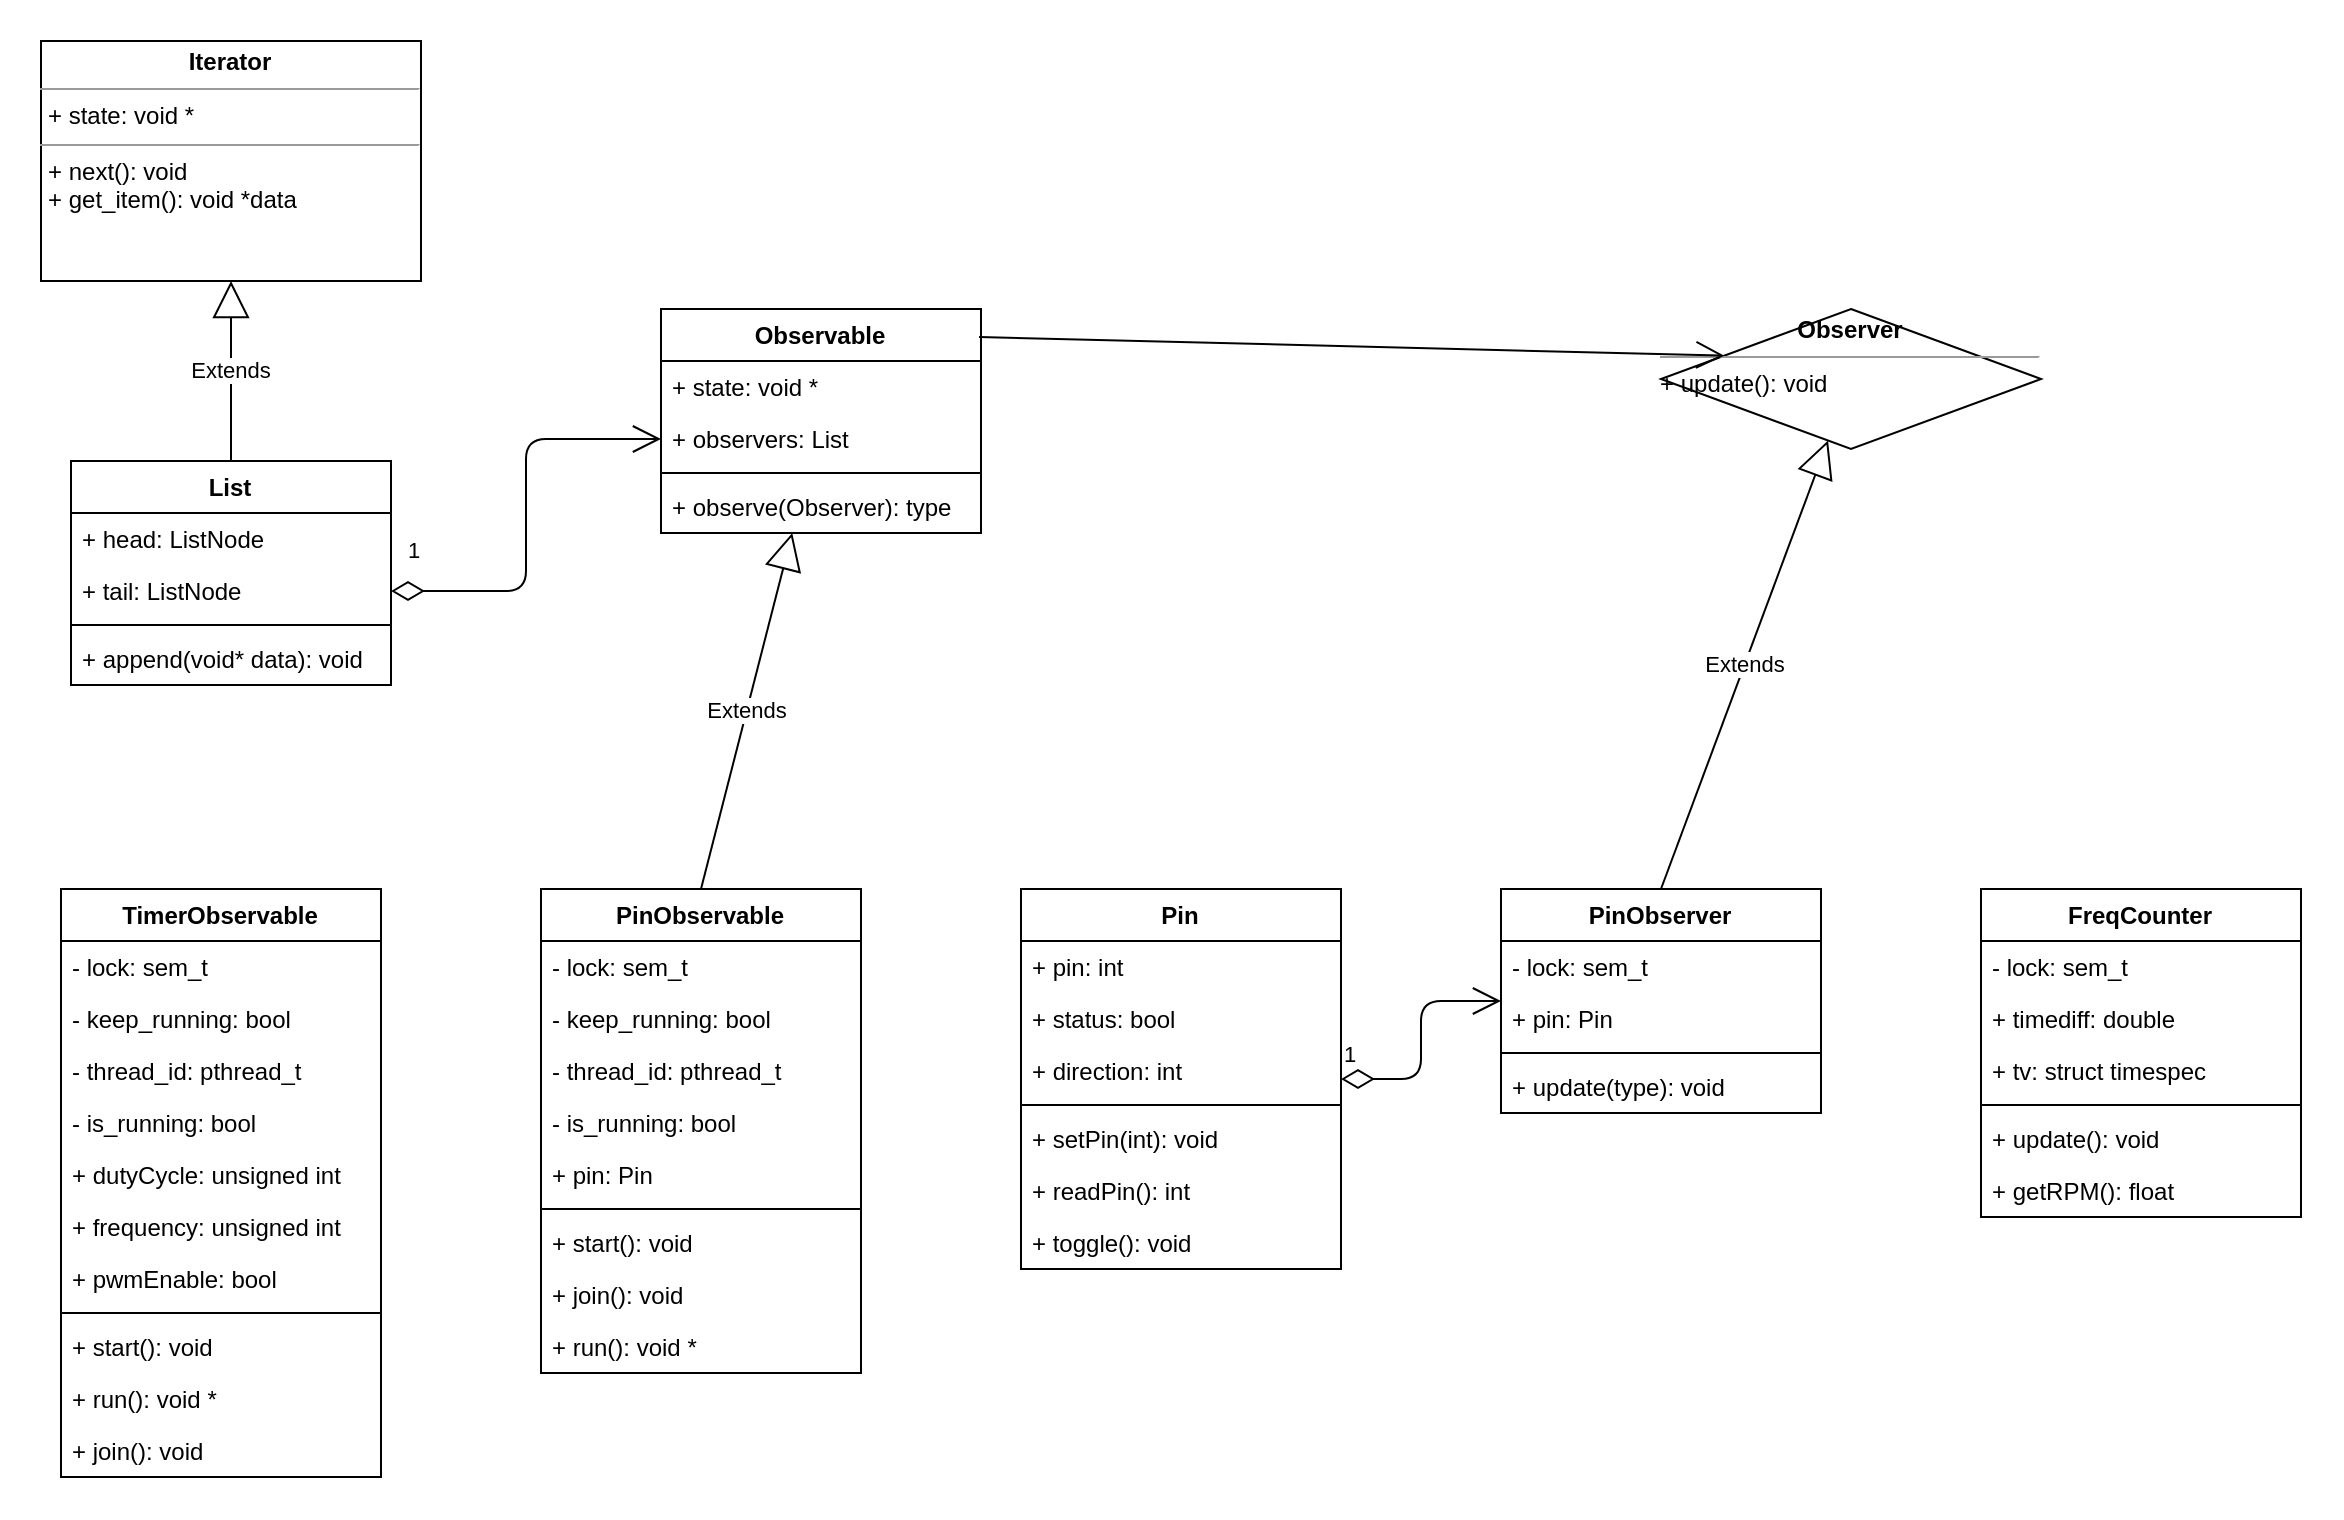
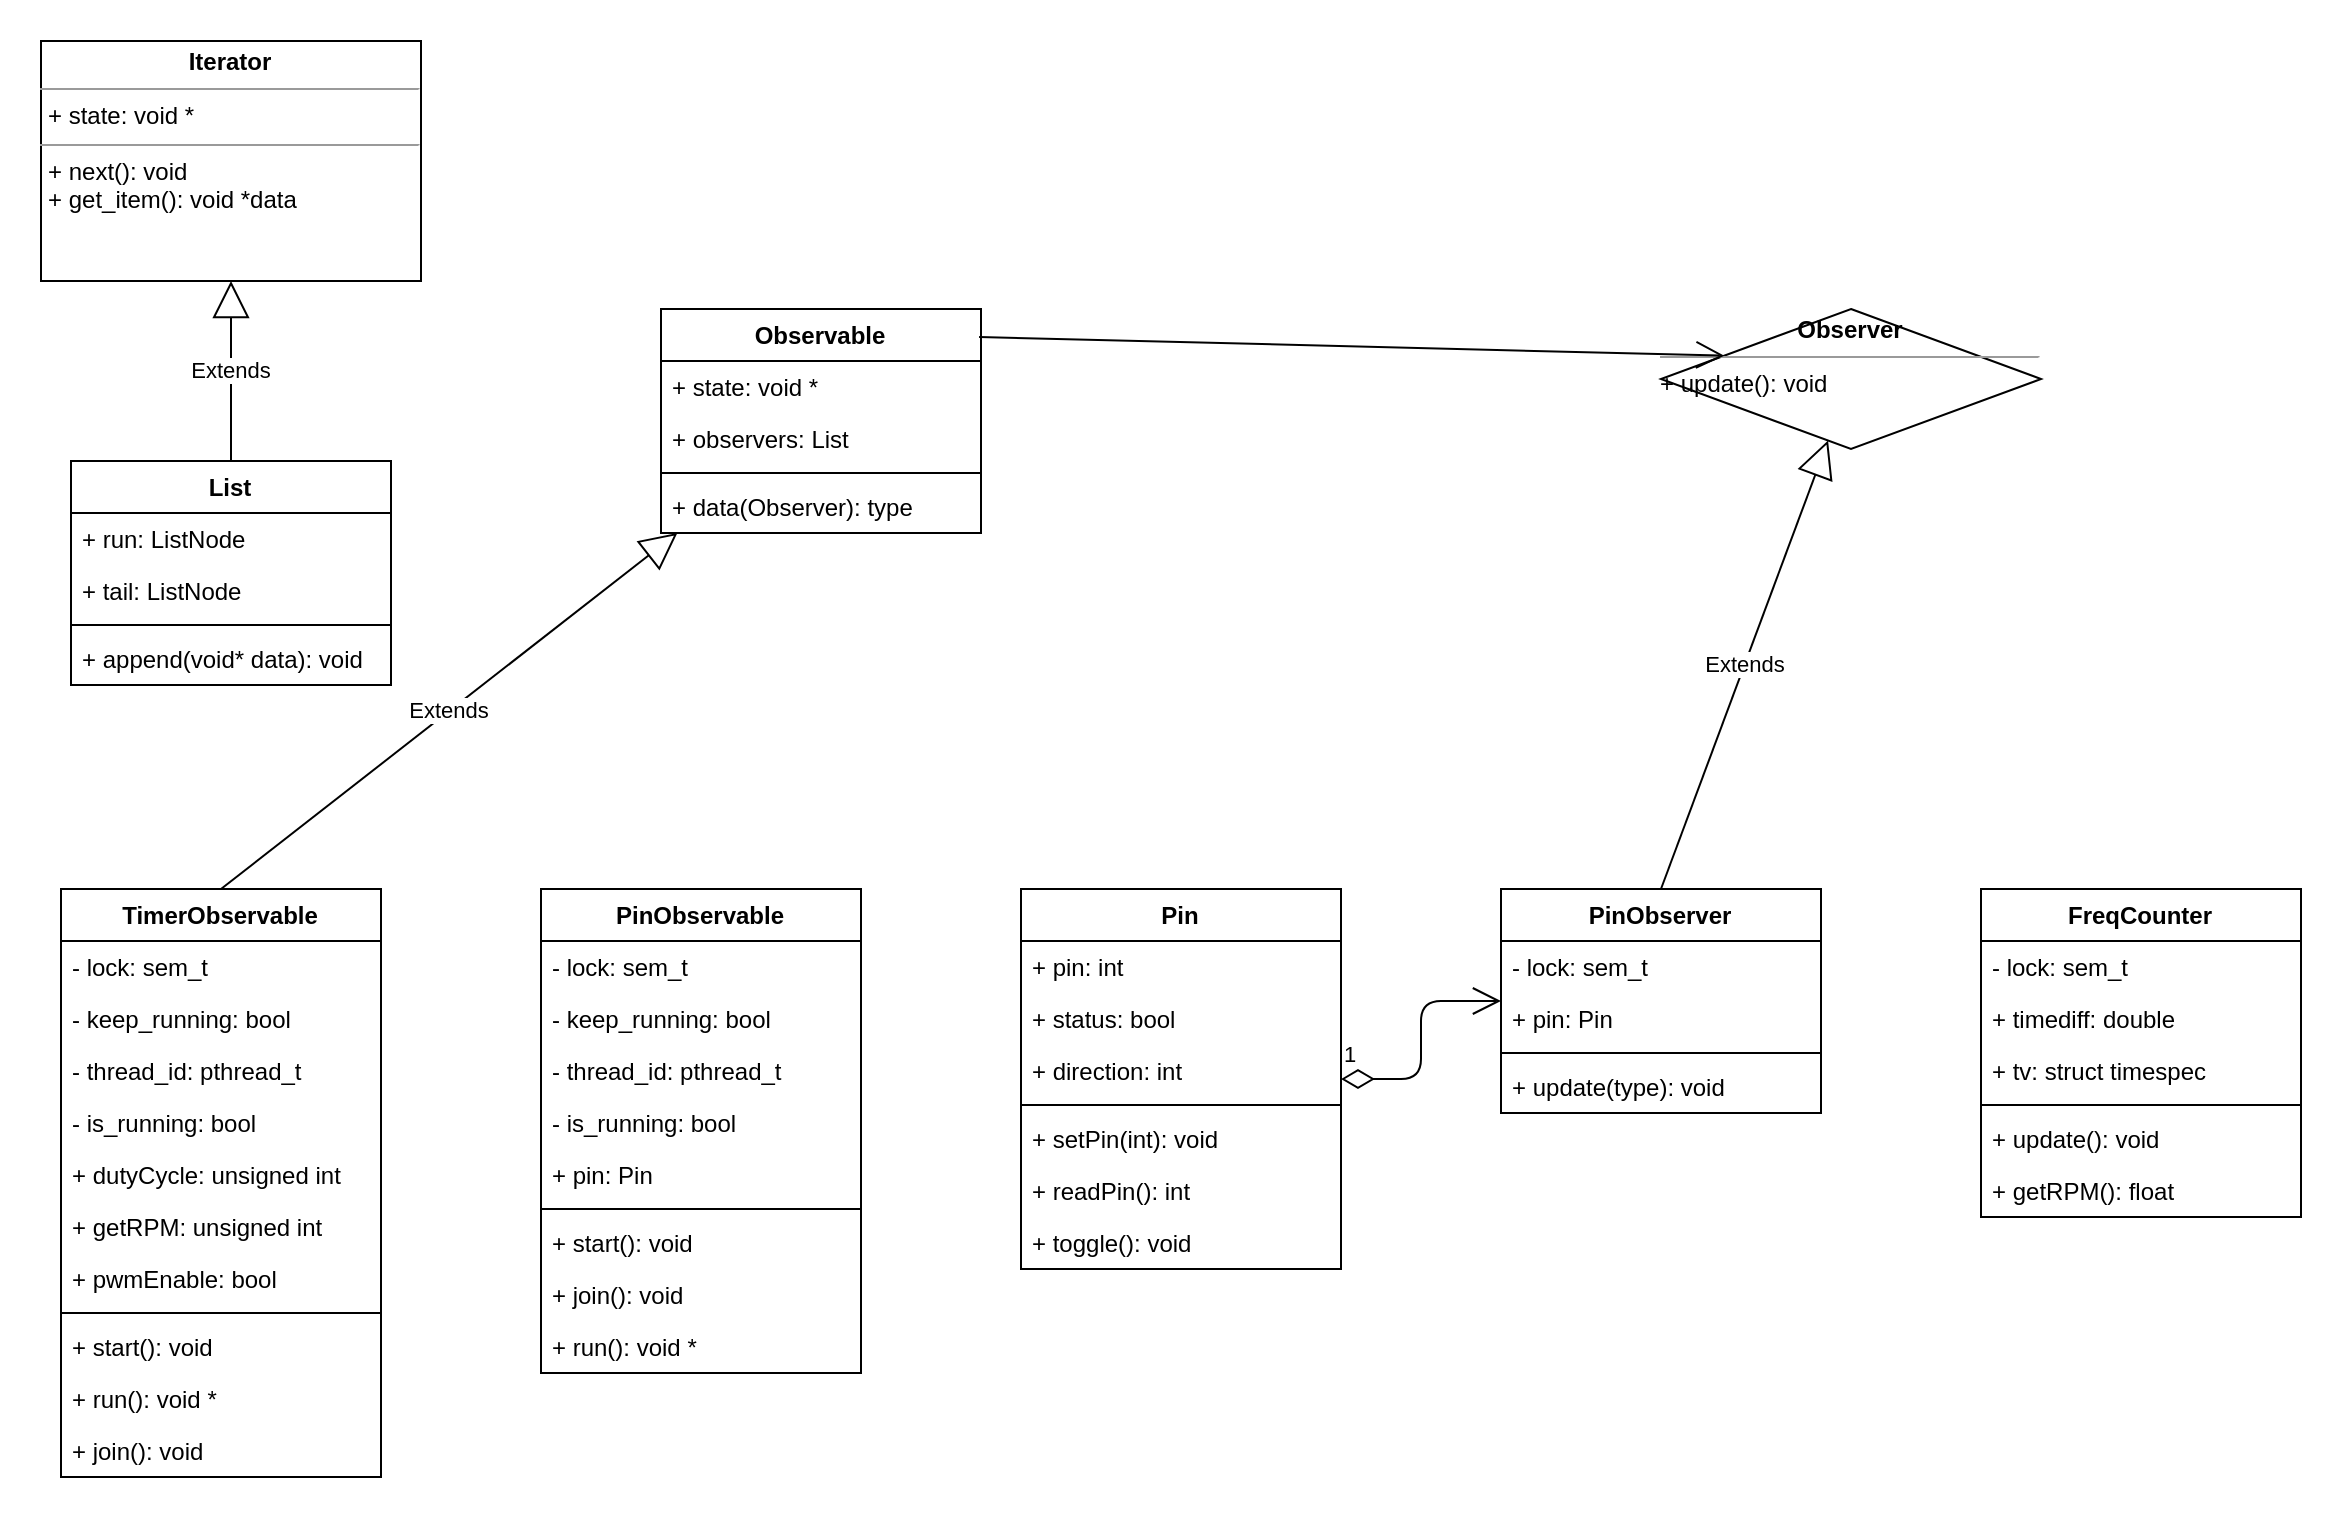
- <mxCell id="32" value="1" style="endArrow=open;html=1;endSize=12;startArrow=diamondThin;startSize=14;startFill=0;edgeStyle=orthogonalEdgeStyle;align=left;verticalAlign=bottom;entryX=0;entryY=0.5;entryDx=0;entryDy=0;exitX=1;exitY=0.5;exitDx=0;exitDy=0;" edge="1" parent="1" source="35" target="4"><mxGeometry x="-0.933" y="11" relative="1" as="geometry"><mxPoint x="215" y="262.5" as="sourcePoint" /><mxPoint x="320" y="262.5" as="targetPoint" /><mxPoint as="offset" /></mxGeometry></mxCell>
- <mxCell id="6" value="+ observe(Observer): type" style="text;strokeColor=none;fillColor=none;align=left;verticalAlign=top;spacingLeft=4;spacingRight=4;overflow=hidden;rotatable=0;points=[[0,0.5],[1,0.5]];portConstraint=eastwest;" vertex="1" parent="2"><mxGeometry y="86" width="160" height="26" as="geometry" /></mxCell>
+ <mxCell id="6" value="+ data(Observer): type" style="text;strokeColor=none;fillColor=none;align=left;verticalAlign=top;spacingLeft=4;spacingRight=4;overflow=hidden;rotatable=0;points=[[0,0.5],[1,0.5]];portConstraint=eastwest;" vertex="1" parent="2"><mxGeometry y="86" width="160" height="26" as="geometry" /></mxCell>
- <mxCell id="34" value="+ head: ListNode" style="text;strokeColor=none;fillColor=none;align=left;verticalAlign=top;spacingLeft=4;spacingRight=4;overflow=hidden;rotatable=0;points=[[0,0.5],[1,0.5]];portConstraint=eastwest;" vertex="1" parent="33"><mxGeometry y="26" width="160" height="26" as="geometry" /></mxCell>
+ <mxCell id="34" value="+ run: ListNode" style="text;strokeColor=none;fillColor=none;align=left;verticalAlign=top;spacingLeft=4;spacingRight=4;overflow=hidden;rotatable=0;points=[[0,0.5],[1,0.5]];portConstraint=eastwest;" vertex="1" parent="33"><mxGeometry y="26" width="160" height="26" as="geometry" /></mxCell>
+ <mxCell id="30" value="Extends" style="endArrow=block;endSize=16;endFill=0;html=1;exitX=0.5;exitY=0;exitDx=0;exitDy=0;" edge="1" parent="1" source="8" target="2"><mxGeometry width="160" relative="1" as="geometry"><mxPoint x="195" y="580" as="sourcePoint" /><mxPoint x="428" y="380" as="targetPoint" /></mxGeometry></mxCell>
- <mxCell id="31" value="Extends" style="endArrow=block;endSize=16;endFill=0;html=1;exitX=0.5;exitY=0;exitDx=0;exitDy=0;" edge="1" parent="1" source="20" target="2"><mxGeometry width="160" relative="1" as="geometry"><mxPoint x="285" y="450" as="sourcePoint" /><mxPoint x="415" y="430" as="targetPoint" /></mxGeometry></mxCell>
- <mxCell id="14" value="+ frequency: unsigned int" style="text;strokeColor=none;fillColor=none;align=left;verticalAlign=top;spacingLeft=4;spacingRight=4;overflow=hidden;rotatable=0;points=[[0,0.5],[1,0.5]];portConstraint=eastwest;" vertex="1" parent="8"><mxGeometry y="156" width="160" height="26" as="geometry" /></mxCell>
+ <mxCell id="14" value="+ getRPM: unsigned int" style="text;strokeColor=none;fillColor=none;align=left;verticalAlign=top;spacingLeft=4;spacingRight=4;overflow=hidden;rotatable=0;points=[[0,0.5],[1,0.5]];portConstraint=eastwest;" vertex="1" parent="8"><mxGeometry y="156" width="160" height="26" as="geometry" /></mxCell>
